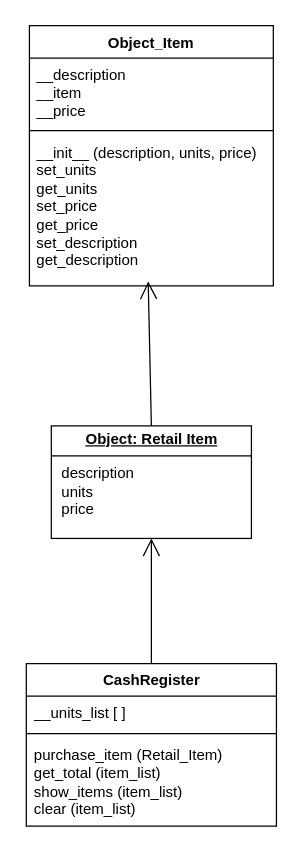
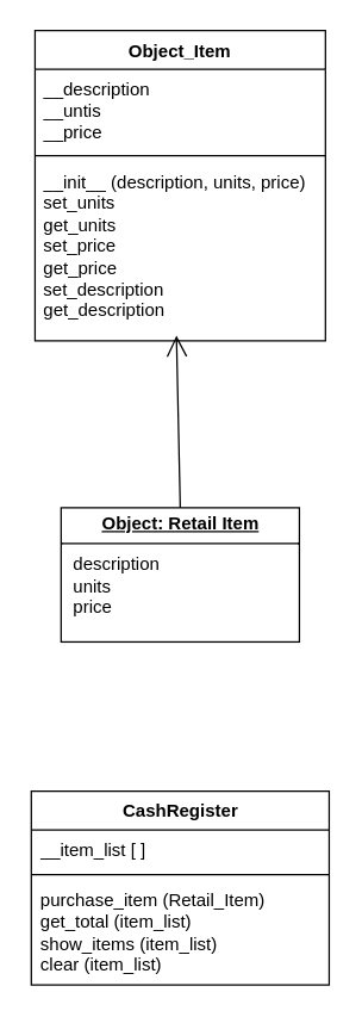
- <mxCell id="3" value="__description&lt;div&gt;__item&lt;/div&gt;&lt;div&gt;__price&lt;/div&gt;" style="text;strokeColor=none;fillColor=none;align=left;verticalAlign=top;spacingLeft=4;spacingRight=4;overflow=hidden;rotatable=0;points=[[0,0.5],[1,0.5]];portConstraint=eastwest;whiteSpace=wrap;html=1;" vertex="1" parent="2"><mxGeometry y="26" width="195" height="54" as="geometry" /></mxCell>
+ <mxCell id="3" value="__description&lt;div&gt;__untis&lt;/div&gt;&lt;div&gt;__price&lt;/div&gt;" style="text;strokeColor=none;fillColor=none;align=left;verticalAlign=top;spacingLeft=4;spacingRight=4;overflow=hidden;rotatable=0;points=[[0,0.5],[1,0.5]];portConstraint=eastwest;whiteSpace=wrap;html=1;" vertex="1" parent="2"><mxGeometry y="26" width="195" height="54" as="geometry" /></mxCell>
- <mxCell id="12" value="" style="endArrow=open;endFill=1;endSize=12;html=1;rounded=0;entryX=0.5;entryY=1;entryDx=0;entryDy=0;exitX=0.5;exitY=0;exitDx=0;exitDy=0;" edge="1" parent="1" source="6" target="10"><mxGeometry width="160" relative="1" as="geometry"><mxPoint x="28" y="480" as="sourcePoint" /><mxPoint x="188" y="480" as="targetPoint" /></mxGeometry></mxCell>
- <mxCell id="7" value="__units_list [ ]" style="text;strokeColor=none;fillColor=none;align=left;verticalAlign=top;spacingLeft=4;spacingRight=4;overflow=hidden;rotatable=0;points=[[0,0.5],[1,0.5]];portConstraint=eastwest;whiteSpace=wrap;html=1;" vertex="1" parent="6"><mxGeometry y="26" width="200" height="26" as="geometry" /></mxCell>
+ <mxCell id="7" value="__item_list [ ]" style="text;strokeColor=none;fillColor=none;align=left;verticalAlign=top;spacingLeft=4;spacingRight=4;overflow=hidden;rotatable=0;points=[[0,0.5],[1,0.5]];portConstraint=eastwest;whiteSpace=wrap;html=1;" vertex="1" parent="6"><mxGeometry y="26" width="200" height="26" as="geometry" /></mxCell>
